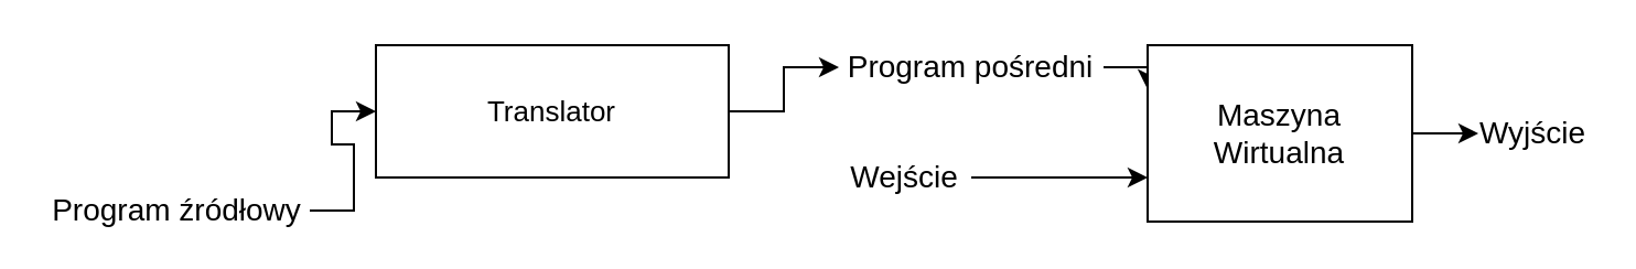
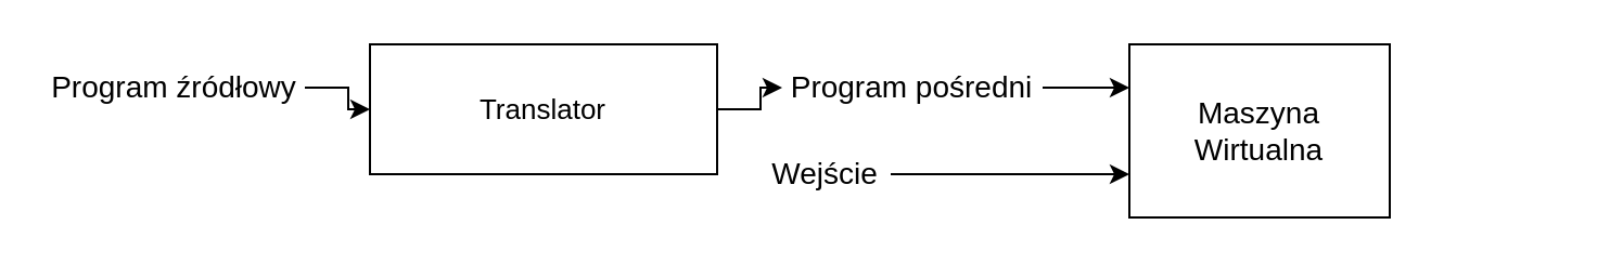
- <mxCell id="7" value="Program pośredni" style="text;html=1;strokeColor=none;fillColor=none;align=center;verticalAlign=middle;whiteSpace=wrap;rounded=0;fontSize=14;" vertex="1" parent="1"><mxGeometry x="380" y="20" width="120" height="20" as="geometry" /></mxCell>
+ <mxCell id="7" value="Program pośredni" style="text;html=1;strokeColor=none;fillColor=none;align=center;verticalAlign=middle;whiteSpace=wrap;rounded=0;fontSize=14;" vertex="1" parent="1"><mxGeometry x="360" y="30" width="120" height="20" as="geometry" /></mxCell>
- <mxCell id="8" style="edgeStyle=orthogonalEdgeStyle;rounded=0;orthogonalLoop=1;jettySize=auto;html=1;entryX=0;entryY=0.5;entryDx=0;entryDy=0;fontSize=14;" edge="1" parent="1" source="9" target="12"><mxGeometry relative="1" as="geometry" /></mxCell>
- <mxCell id="12" value="Wyjście" style="text;html=1;strokeColor=none;fillColor=none;align=center;verticalAlign=middle;whiteSpace=wrap;rounded=0;fontSize=14;" vertex="1" parent="1"><mxGeometry x="670" y="50" width="50" height="20" as="geometry" /></mxCell>
- <mxCell id="11" value="Wejście" style="text;html=1;strokeColor=none;fillColor=none;align=center;verticalAlign=middle;whiteSpace=wrap;rounded=0;fontSize=14;" vertex="1" parent="1"><mxGeometry x="380" y="70" width="60" height="20" as="geometry" /></mxCell>
+ <mxCell id="11" value="Wejście" style="text;html=1;strokeColor=none;fillColor=none;align=center;verticalAlign=middle;whiteSpace=wrap;rounded=0;fontSize=14;" vertex="1" parent="1"><mxGeometry x="350" y="70" width="60" height="20" as="geometry" /></mxCell>
- <mxCell id="5" value="Program źródłowy" style="text;html=1;strokeColor=none;fillColor=none;align=center;verticalAlign=middle;whiteSpace=wrap;rounded=0;fontSize=14;" vertex="1" parent="1"><mxGeometry x="20" y="85" width="120" height="20" as="geometry" /></mxCell>
+ <mxCell id="5" value="Program źródłowy" style="text;html=1;strokeColor=none;fillColor=none;align=center;verticalAlign=middle;whiteSpace=wrap;rounded=0;fontSize=14;" vertex="1" parent="1"><mxGeometry x="20" y="30" width="120" height="20" as="geometry" /></mxCell>
